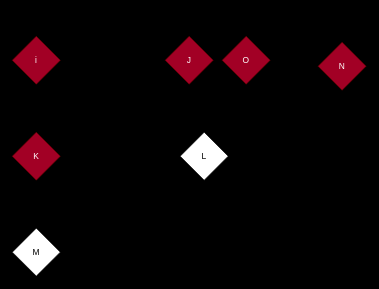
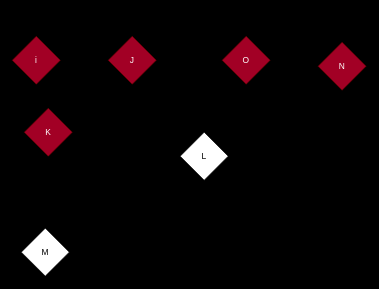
- <mxCell id="5" value="J" style="rhombus;whiteSpace=wrap;html=1;rounded=0;labelBackgroundColor=none;sketch=0;strokeColor=#6F0000;fontSize=14;fillColor=#a20025;fontColor=#ffffff;" parent="1" vertex="1"><mxGeometry x="275" y="60" width="80" height="80" as="geometry" /></mxCell>
+ <mxCell id="5" value="J" style="rhombus;whiteSpace=wrap;html=1;rounded=0;labelBackgroundColor=none;sketch=0;strokeColor=#6F0000;fontSize=14;fillColor=#a20025;fontColor=#ffffff;" parent="1" vertex="1"><mxGeometry x="180" y="60" width="80" height="80" as="geometry" /></mxCell>
- <mxCell id="9" value="K" style="rhombus;whiteSpace=wrap;html=1;rounded=0;labelBackgroundColor=none;sketch=0;strokeColor=#6F0000;fontSize=14;fillColor=#a20025;fontColor=#ffffff;" parent="1" vertex="1"><mxGeometry x="20" y="220" width="80" height="80" as="geometry" /></mxCell>
+ <mxCell id="9" value="K" style="rhombus;whiteSpace=wrap;html=1;rounded=0;labelBackgroundColor=none;sketch=0;strokeColor=#6F0000;fontSize=14;fillColor=#a20025;fontColor=#ffffff;" parent="1" vertex="1"><mxGeometry x="40" y="180" width="80" height="80" as="geometry" /></mxCell>
- <mxCell id="11" value="M" style="rhombus;whiteSpace=wrap;html=1;rounded=0;labelBackgroundColor=none;sketch=0;strokeColor=default;fontSize=14;gradientColor=none;" parent="1" vertex="1"><mxGeometry x="20" y="380" width="80" height="80" as="geometry" /></mxCell>
+ <mxCell id="11" value="M" style="rhombus;whiteSpace=wrap;html=1;rounded=0;labelBackgroundColor=none;sketch=0;strokeColor=default;fontSize=14;gradientColor=none;" parent="1" vertex="1"><mxGeometry x="35" y="380" width="80" height="80" as="geometry" /></mxCell>
